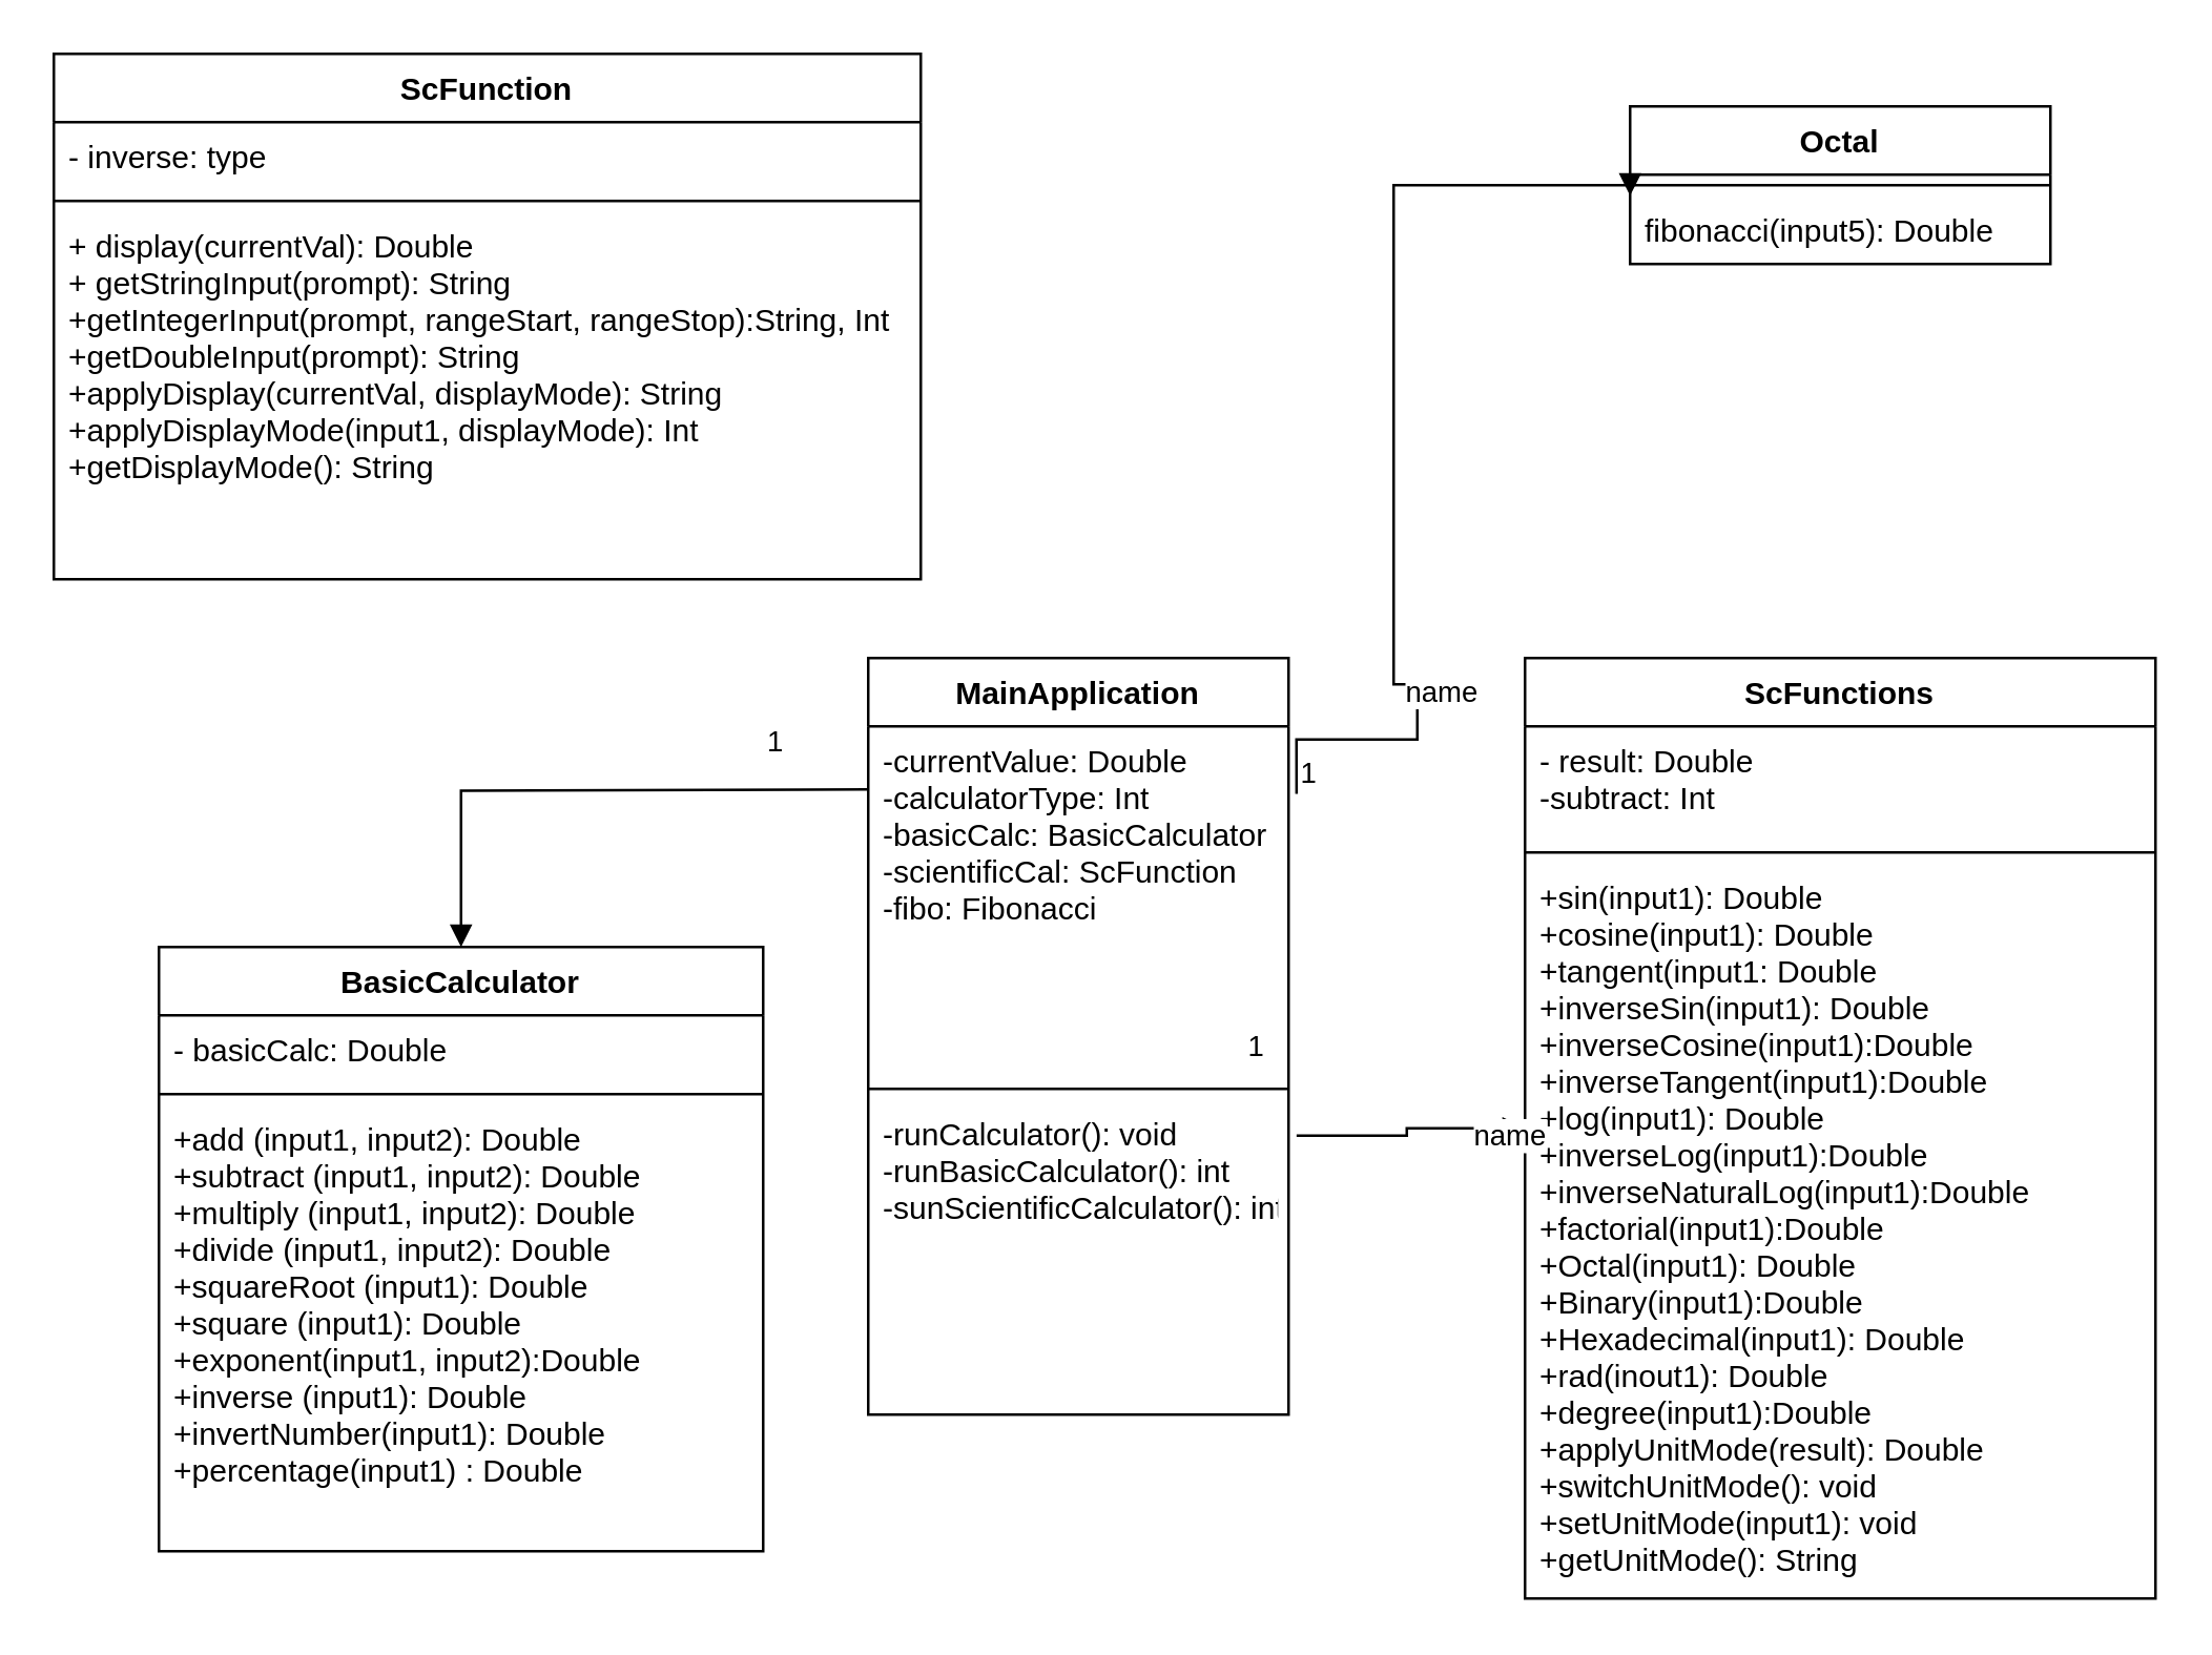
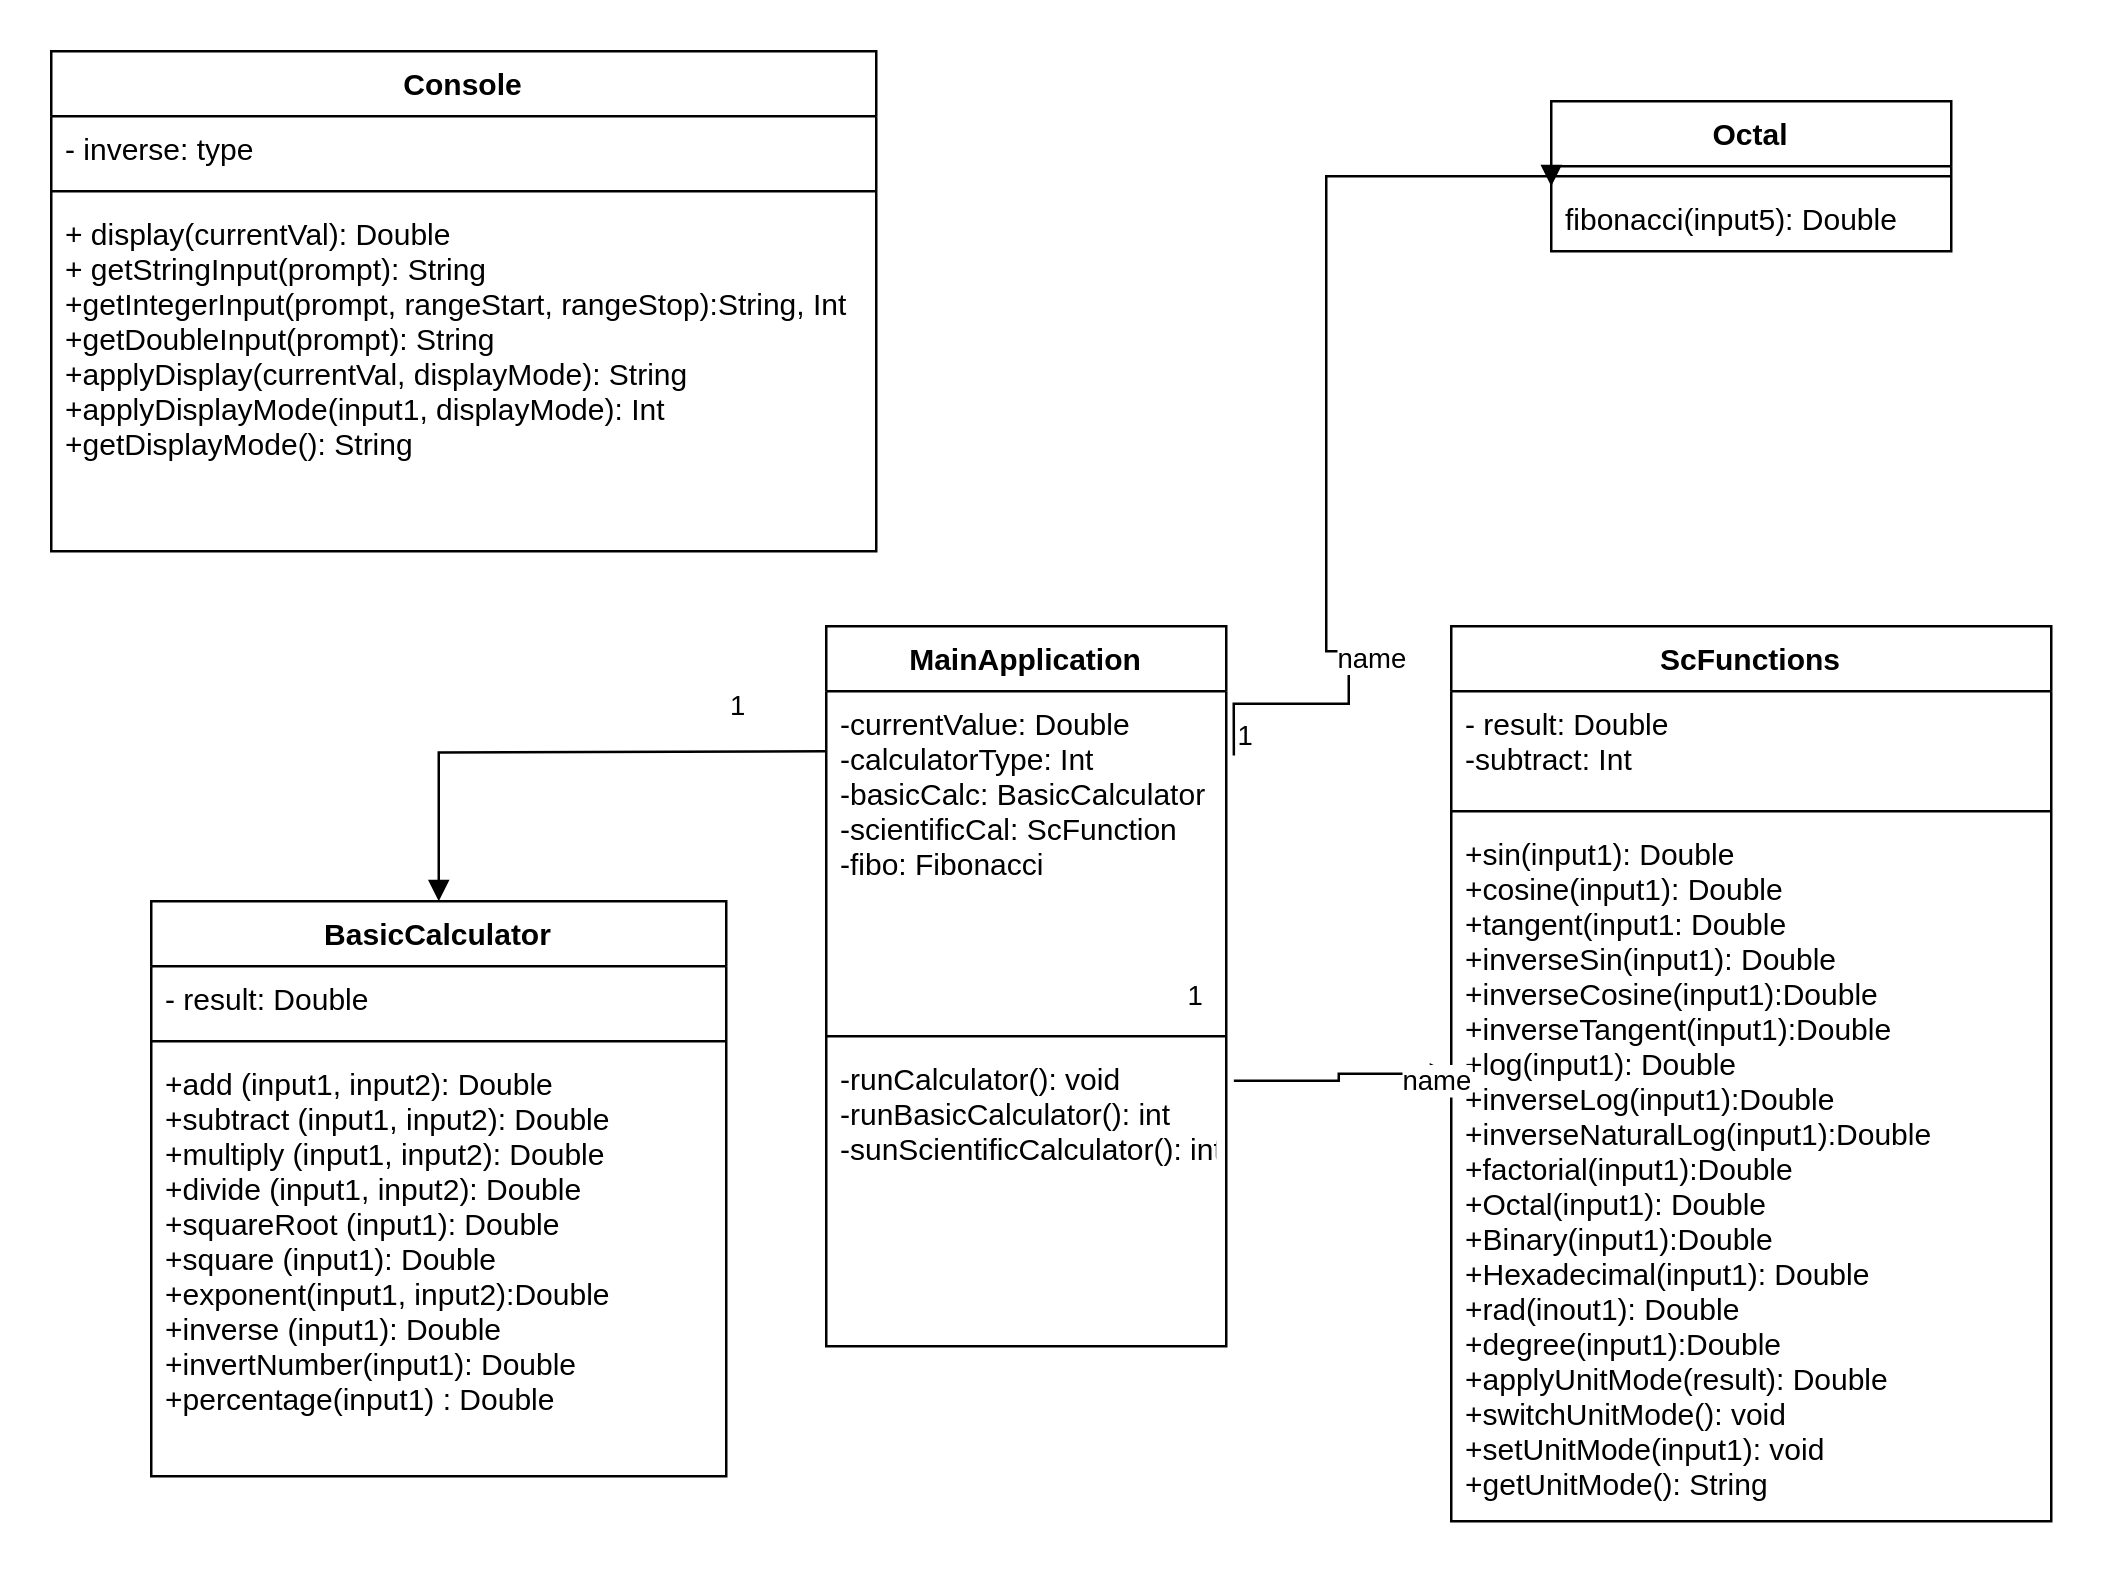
- <mxCell id="10" value="ScFunction" style="swimlane;fontStyle=1;align=center;verticalAlign=top;childLayout=stackLayout;horizontal=1;startSize=26;horizontalStack=0;resizeParent=1;resizeParentMax=0;resizeLast=0;collapsible=1;marginBottom=0;" parent="1" vertex="1"><mxGeometry x="20" y="20" width="330" height="200" as="geometry" /></mxCell>
+ <mxCell id="10" value="Console" style="swimlane;fontStyle=1;align=center;verticalAlign=top;childLayout=stackLayout;horizontal=1;startSize=26;horizontalStack=0;resizeParent=1;resizeParentMax=0;resizeLast=0;collapsible=1;marginBottom=0;" parent="1" vertex="1"><mxGeometry x="20" y="20" width="330" height="200" as="geometry" /></mxCell>
- <mxCell id="3" value="- basicCalc: Double" style="text;strokeColor=none;fillColor=none;align=left;verticalAlign=top;spacingLeft=4;spacingRight=4;overflow=hidden;rotatable=0;points=[[0,0.5],[1,0.5]];portConstraint=eastwest;" parent="2" vertex="1"><mxGeometry y="26" width="230" height="26" as="geometry" /></mxCell>
+ <mxCell id="3" value="- result: Double" style="text;strokeColor=none;fillColor=none;align=left;verticalAlign=top;spacingLeft=4;spacingRight=4;overflow=hidden;rotatable=0;points=[[0,0.5],[1,0.5]];portConstraint=eastwest;" parent="2" vertex="1"><mxGeometry y="26" width="230" height="26" as="geometry" /></mxCell>
